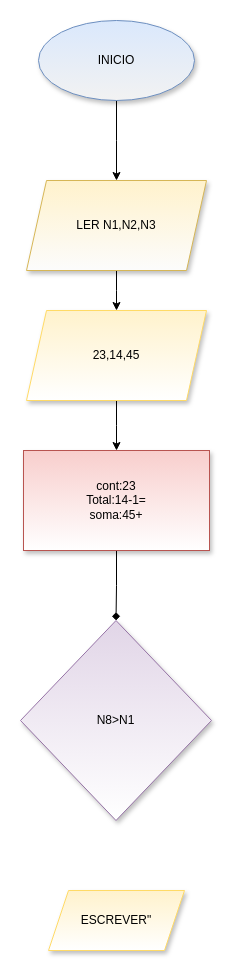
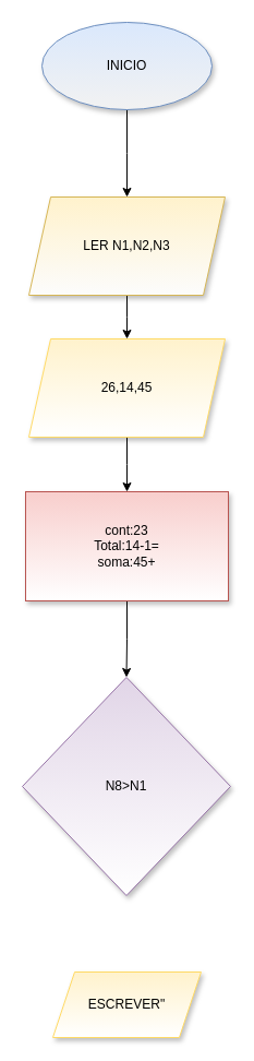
- <mxCell id="7" value="23,14,45" style="shape=parallelogram;perimeter=parallelogramPerimeter;whiteSpace=wrap;html=1;fixedSize=1;fillColor=#fff2cc;strokeColor=#FFDA66;gradientColor=#FFFFFF;shadow=1;" vertex="1" parent="1"><mxGeometry x="26" y="310" width="180" height="90" as="geometry" /></mxCell>
+ <mxCell id="7" value="26,14,45" style="shape=parallelogram;perimeter=parallelogramPerimeter;whiteSpace=wrap;html=1;fixedSize=1;fillColor=#fff2cc;strokeColor=#FFDA66;gradientColor=#FFFFFF;shadow=1;" vertex="1" parent="1"><mxGeometry x="26" y="310" width="180" height="90" as="geometry" /></mxCell>
- <mxCell id="8" style="edgeStyle=orthogonalEdgeStyle;rounded=0;orthogonalLoop=1;jettySize=auto;html=1;entryX=0.5;entryY=0;entryDx=0;entryDy=0;endArrow=diamond;" edge="1" parent="1" source="9" target="10"><mxGeometry relative="1" as="geometry" /></mxCell>
+ <mxCell id="8" style="edgeStyle=orthogonalEdgeStyle;rounded=0;orthogonalLoop=1;jettySize=auto;html=1;entryX=0.5;entryY=0;entryDx=0;entryDy=0;" edge="1" parent="1" source="9" target="10"><mxGeometry relative="1" as="geometry" /></mxCell>
